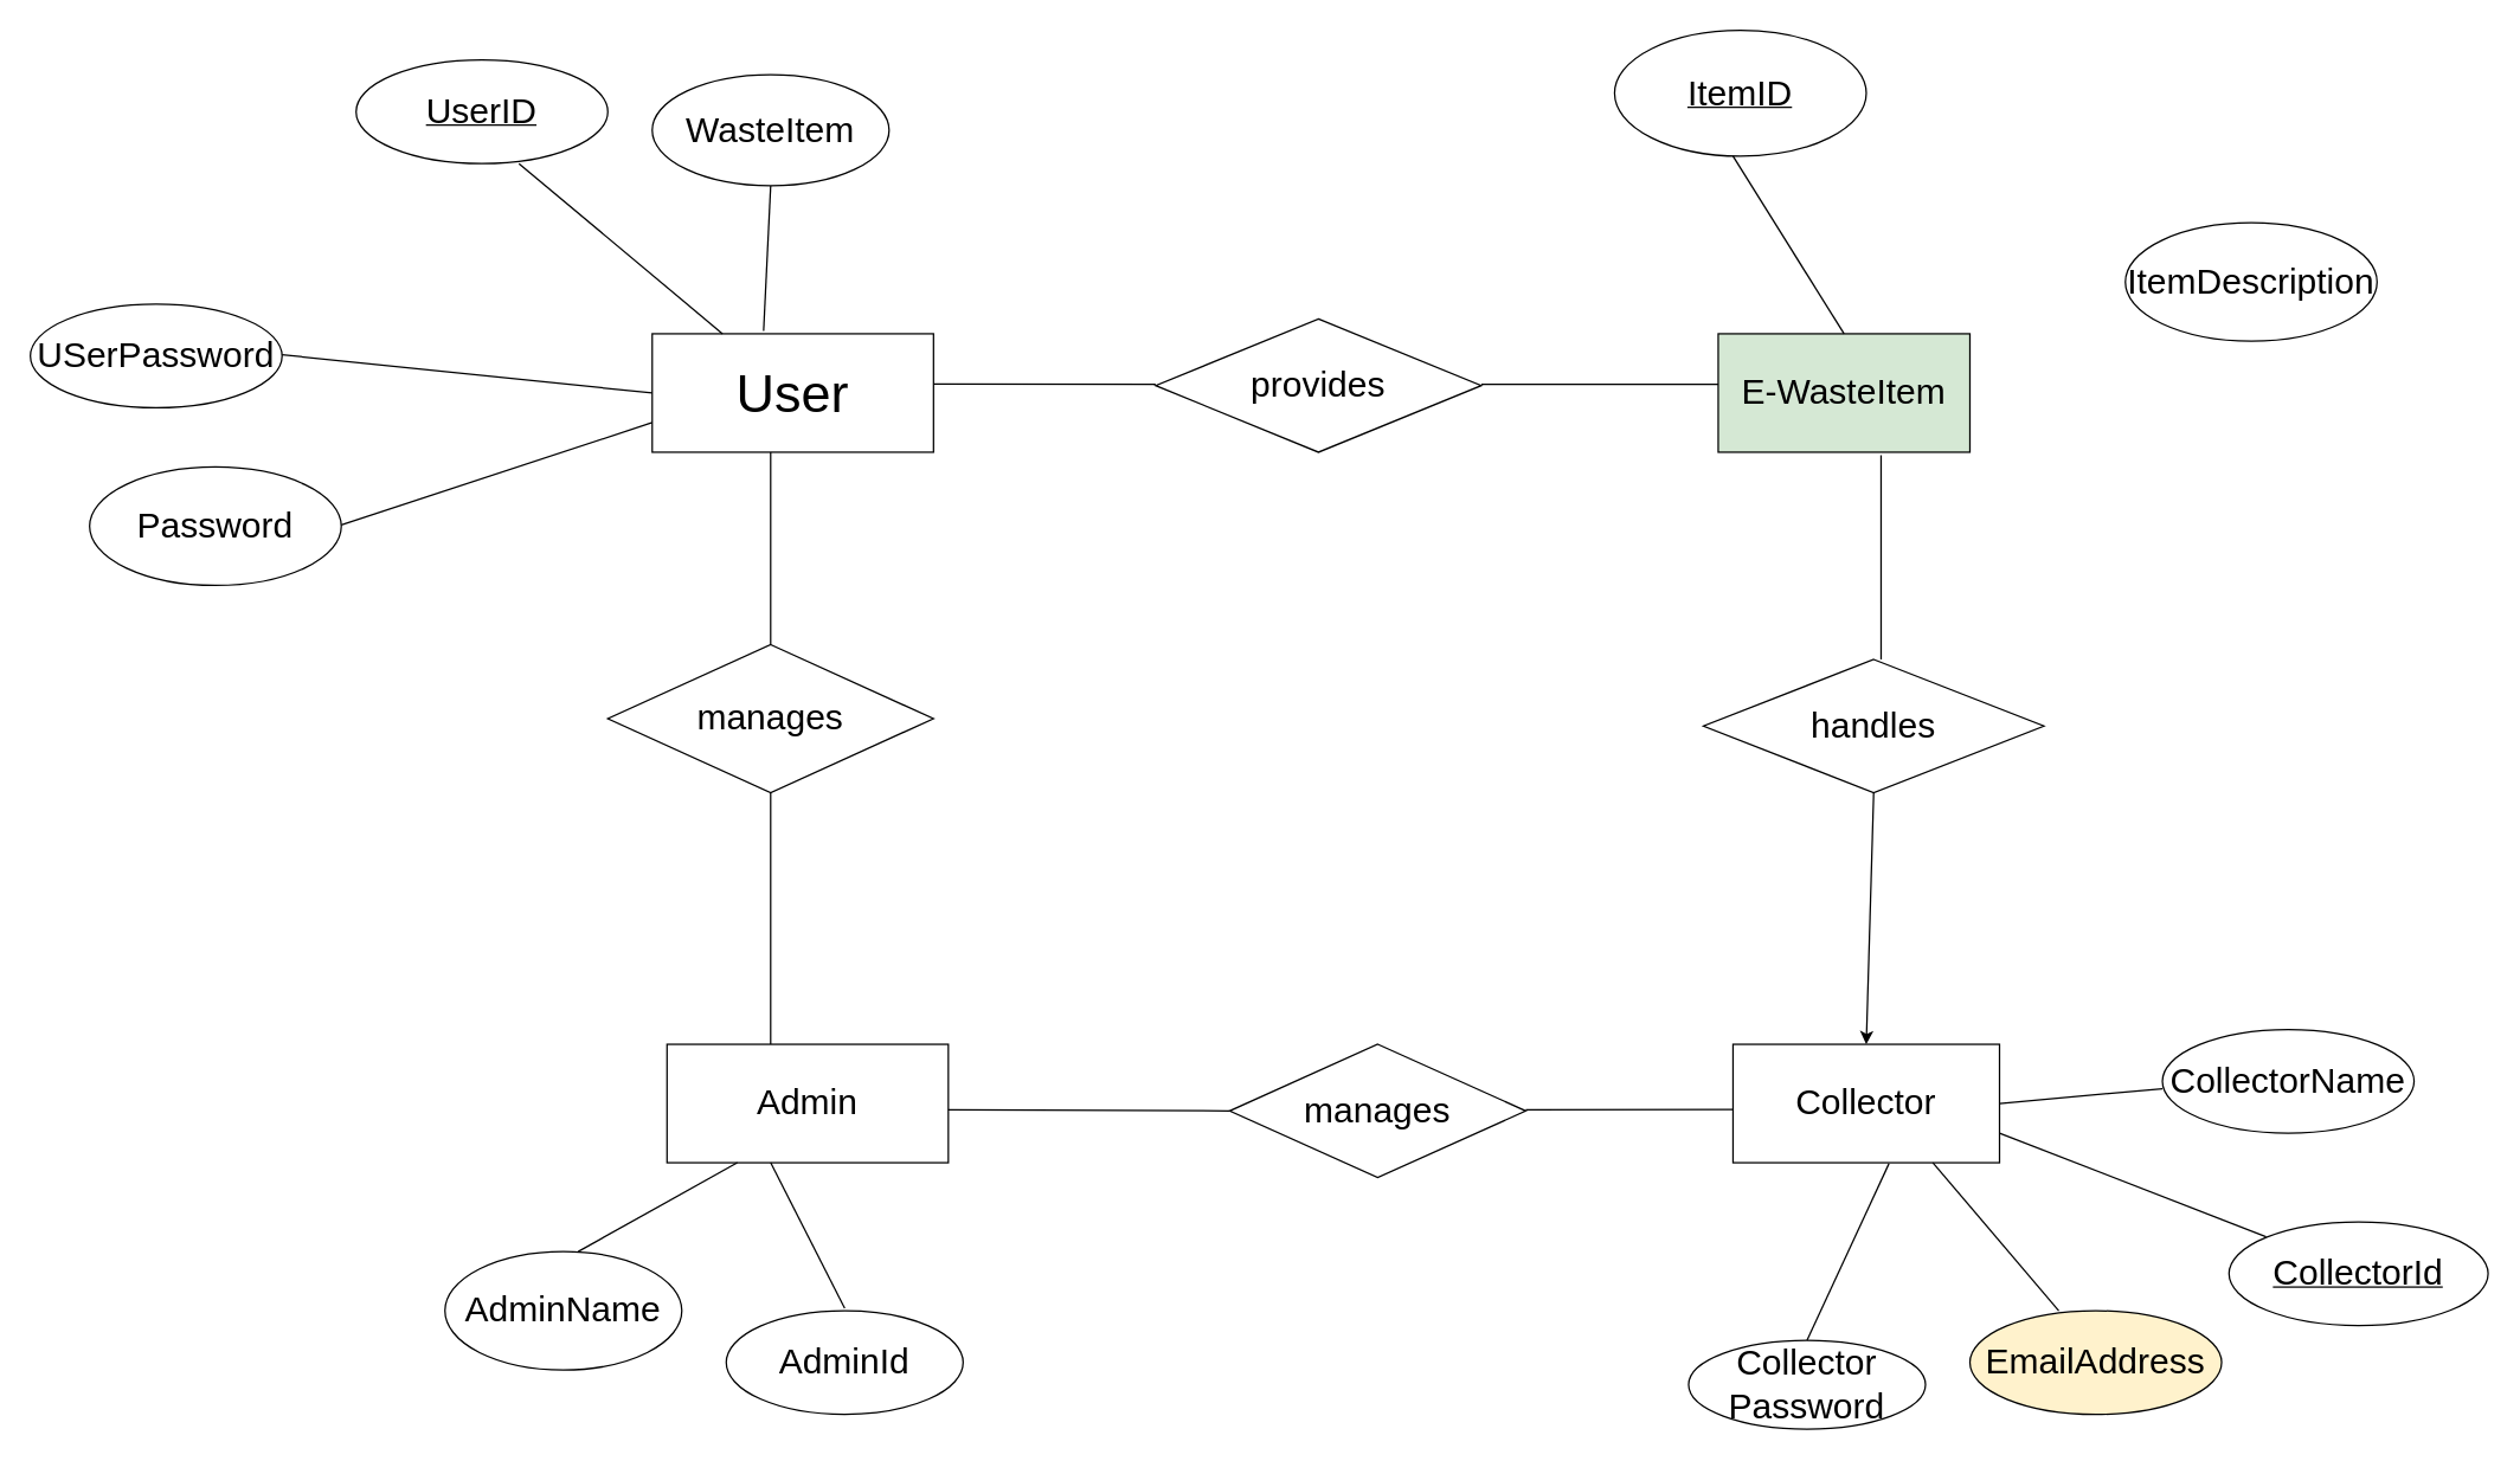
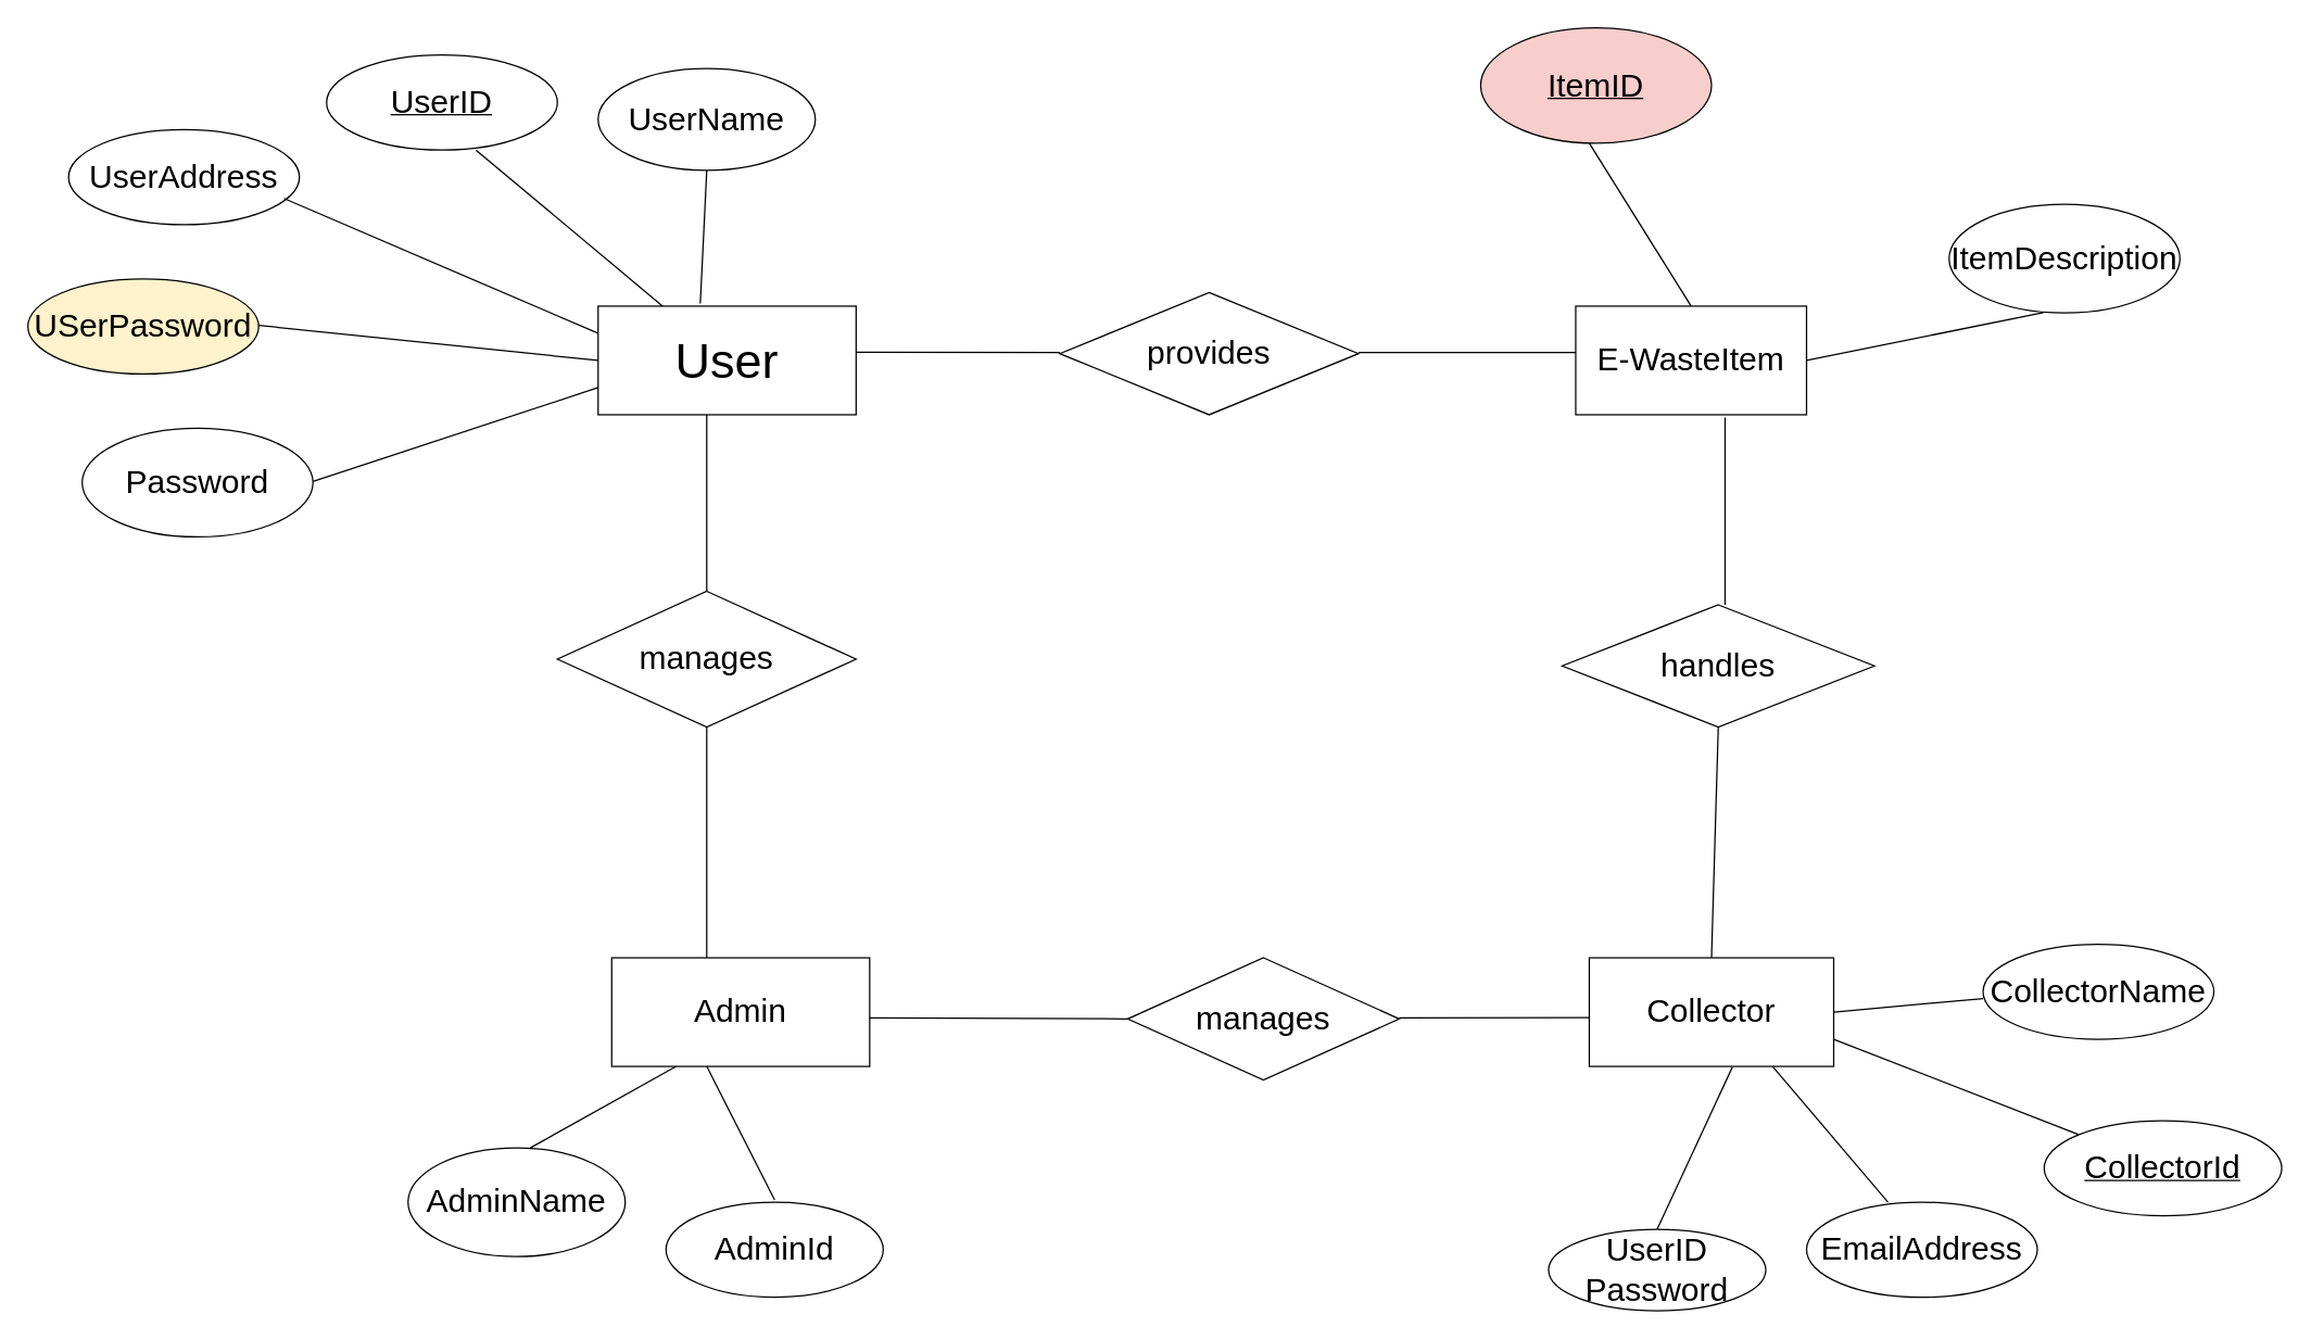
- <mxCell id="17" value="&lt;font style=&quot;font-size: 24px;&quot;&gt;ItemID&lt;/font&gt;" style="ellipse;whiteSpace=wrap;html=1;align=center;fontStyle=4;" vertex="1" parent="1"><mxGeometry x="1090" y="20" width="170" height="85" as="geometry" /></mxCell>
+ <mxCell id="17" value="&lt;font style=&quot;font-size: 24px;&quot;&gt;ItemID&lt;/font&gt;" style="ellipse;whiteSpace=wrap;html=1;align=center;fontStyle=4;fillColor=#f8cecc;" vertex="1" parent="1"><mxGeometry x="1090" y="20" width="170" height="85" as="geometry" /></mxCell>
- <mxCell id="15" value="&lt;font style=&quot;font-size: 24px;&quot;&gt;WasteItem&lt;/font&gt;" style="ellipse;whiteSpace=wrap;html=1;align=center;" vertex="1" parent="1"><mxGeometry x="440" y="50" width="160" height="75" as="geometry" /></mxCell>
+ <mxCell id="15" value="&lt;font style=&quot;font-size: 24px;&quot;&gt;UserName&lt;/font&gt;" style="ellipse;whiteSpace=wrap;html=1;align=center;" vertex="1" parent="1"><mxGeometry x="440" y="50" width="160" height="75" as="geometry" /></mxCell>
+ <mxCell id="6" value="&lt;font style=&quot;font-size: 24px;&quot;&gt;UserAddress&lt;/font&gt;" style="ellipse;whiteSpace=wrap;html=1;align=center;" vertex="1" parent="1"><mxGeometry x="50" y="95" width="170" height="70" as="geometry" /></mxCell>
+ <mxCell id="25" value="" style="endArrow=none;html=1;rounded=0;entryX=0;entryY=0.25;entryDx=0;entryDy=0;exitX=0.933;exitY=0.724;exitDx=0;exitDy=0;exitPerimeter=0;" edge="1" parent="1" source="6" target="2"><mxGeometry relative="1" as="geometry"><mxPoint x="220" as="sourcePoint" y="145" /><mxPoint x="380" as="targetPoint" y="145" /></mxGeometry></mxCell>
- <mxCell id="7" value="&lt;span style=&quot;font-size: 24px;&quot;&gt;USerPassword&lt;/span&gt;" style="ellipse;whiteSpace=wrap;html=1;align=center;" vertex="1" parent="1"><mxGeometry x="20" y="205" width="170" height="70" as="geometry" /></mxCell>
+ <mxCell id="7" value="&lt;span style=&quot;font-size: 24px;&quot;&gt;USerPassword&lt;/span&gt;" style="ellipse;whiteSpace=wrap;html=1;align=center;fillColor=#fff2cc;" vertex="1" parent="1"><mxGeometry x="20" y="205" width="170" height="70" as="geometry" /></mxCell>
+ <mxCell id="21" value="" style="endArrow=none;html=1;rounded=0;exitX=1;exitY=0.5;exitDx=0;exitDy=0;entryX=0.408;entryY=0.996;entryDx=0;entryDy=0;entryPerimeter=0;" edge="1" parent="1" source="3" target="9"><mxGeometry relative="1" as="geometry"><mxPoint x="1360" y="190" as="sourcePoint" /><mxPoint x="1530" y="185" as="targetPoint" /></mxGeometry></mxCell>
- <mxCell id="3" value="&lt;font style=&quot;font-size: 24px;&quot;&gt;E-WasteItem&lt;/font&gt;" style="whiteSpace=wrap;html=1;align=center;fillColor=#d5e8d4;" vertex="1" parent="1"><mxGeometry x="1160" y="225" width="170" height="80" as="geometry" /></mxCell>
+ <mxCell id="3" value="&lt;font style=&quot;font-size: 24px;&quot;&gt;E-WasteItem&lt;/font&gt;" style="whiteSpace=wrap;html=1;align=center;" vertex="1" parent="1"><mxGeometry x="1160" y="225" width="170" height="80" as="geometry" /></mxCell>
- <mxCell id="41" value="" style="endArrow=classic;html=1;rounded=0;exitX=0.5;exitY=1;exitDx=0;exitDy=0;entryX=0.5;entryY=0;entryDx=0;entryDy=0;" edge="1" parent="1" source="32" target="4"><mxGeometry relative="1" as="geometry"><mxPoint x="1256" y="535" as="sourcePoint" /><mxPoint x="1265" y="695" as="targetPoint" /></mxGeometry></mxCell>
+ <mxCell id="41" value="" style="endArrow=none;html=1;rounded=0;exitX=0.5;exitY=1;exitDx=0;exitDy=0;entryX=0.5;entryY=0;entryDx=0;entryDy=0;" edge="1" parent="1" source="32" target="4"><mxGeometry relative="1" as="geometry"><mxPoint x="1256" y="535" as="sourcePoint" /><mxPoint x="1265" y="695" as="targetPoint" /></mxGeometry></mxCell>
- <mxCell id="14" value="&lt;font style=&quot;font-size: 24px;&quot;&gt;EmailAddress&lt;/font&gt;" style="ellipse;whiteSpace=wrap;html=1;align=center;fillColor=#fff2cc;" vertex="1" parent="1"><mxGeometry x="1330" y="885" width="170" height="70" as="geometry" /></mxCell>
+ <mxCell id="14" value="&lt;font style=&quot;font-size: 24px;&quot;&gt;EmailAddress&lt;/font&gt;" style="ellipse;whiteSpace=wrap;html=1;align=center;" vertex="1" parent="1"><mxGeometry x="1330" y="885" width="170" height="70" as="geometry" /></mxCell>
- <mxCell id="12" value="&lt;font style=&quot;font-size: 24px;&quot;&gt;Collector&lt;br&gt;Password&lt;/font&gt;" style="ellipse;whiteSpace=wrap;html=1;align=center;" vertex="1" parent="1"><mxGeometry x="1140" y="905" width="160" height="60" as="geometry" /></mxCell>
+ <mxCell id="12" value="&lt;font style=&quot;font-size: 24px;&quot;&gt;UserID&lt;br&gt;Password&lt;/font&gt;" style="ellipse;whiteSpace=wrap;html=1;align=center;" vertex="1" parent="1"><mxGeometry x="1140" y="905" width="160" height="60" as="geometry" /></mxCell>
